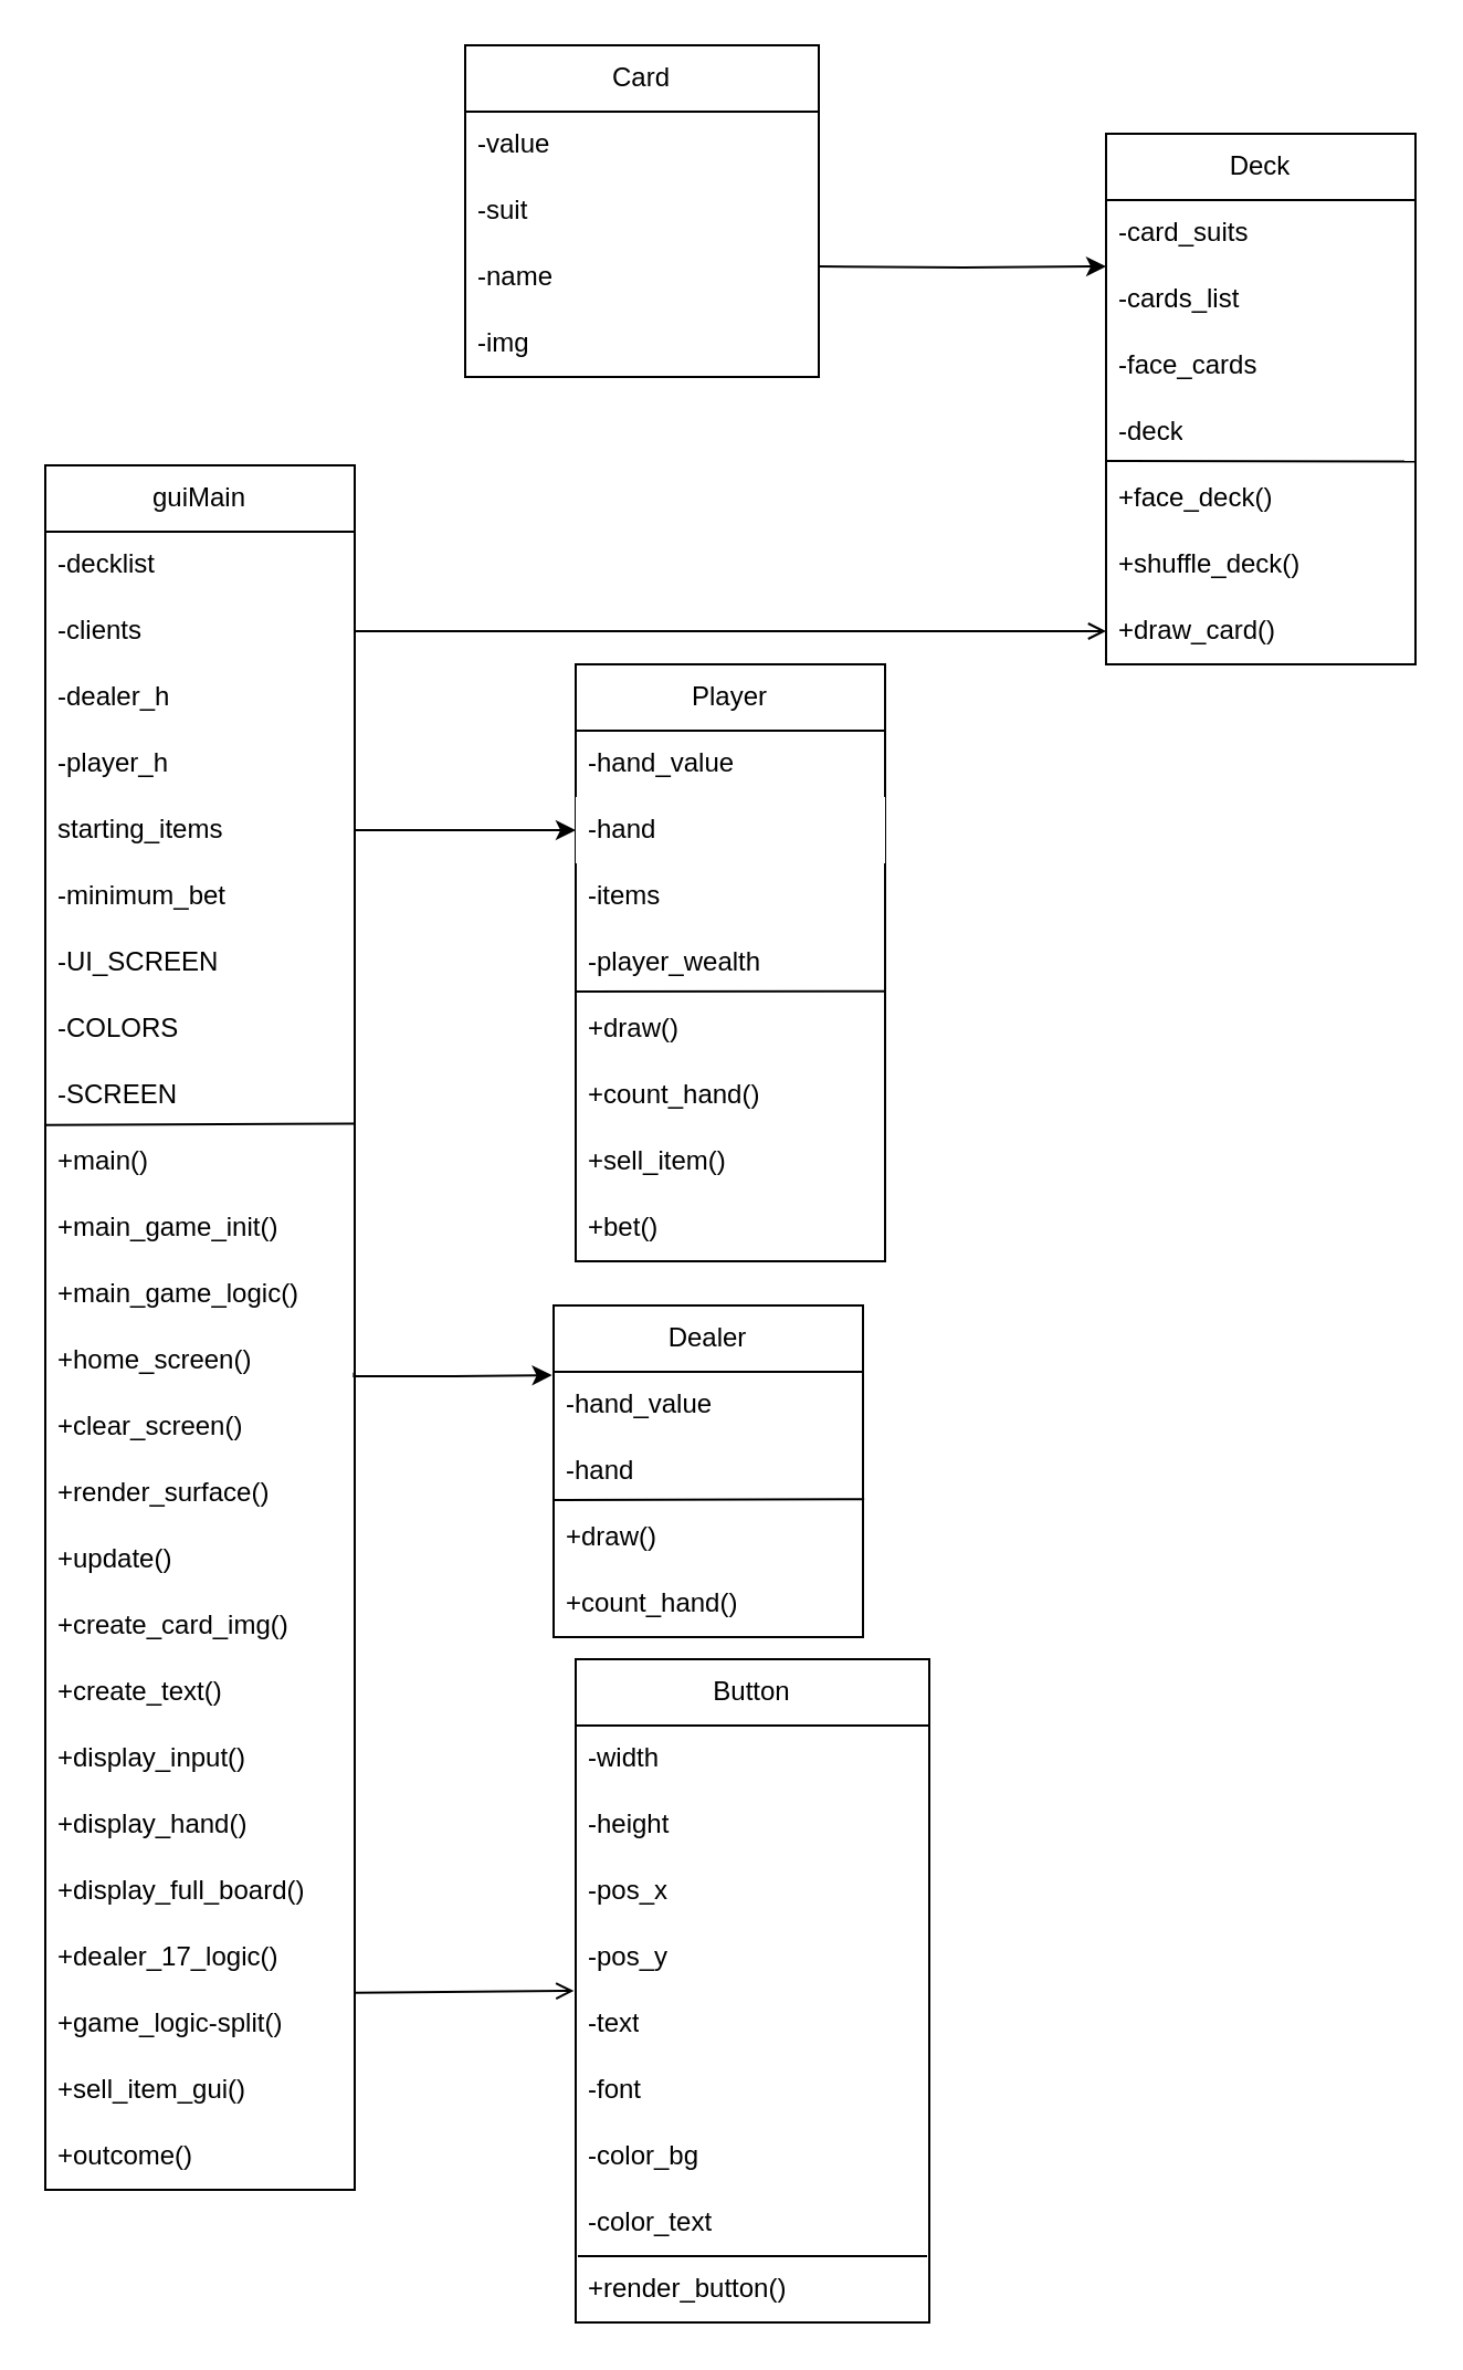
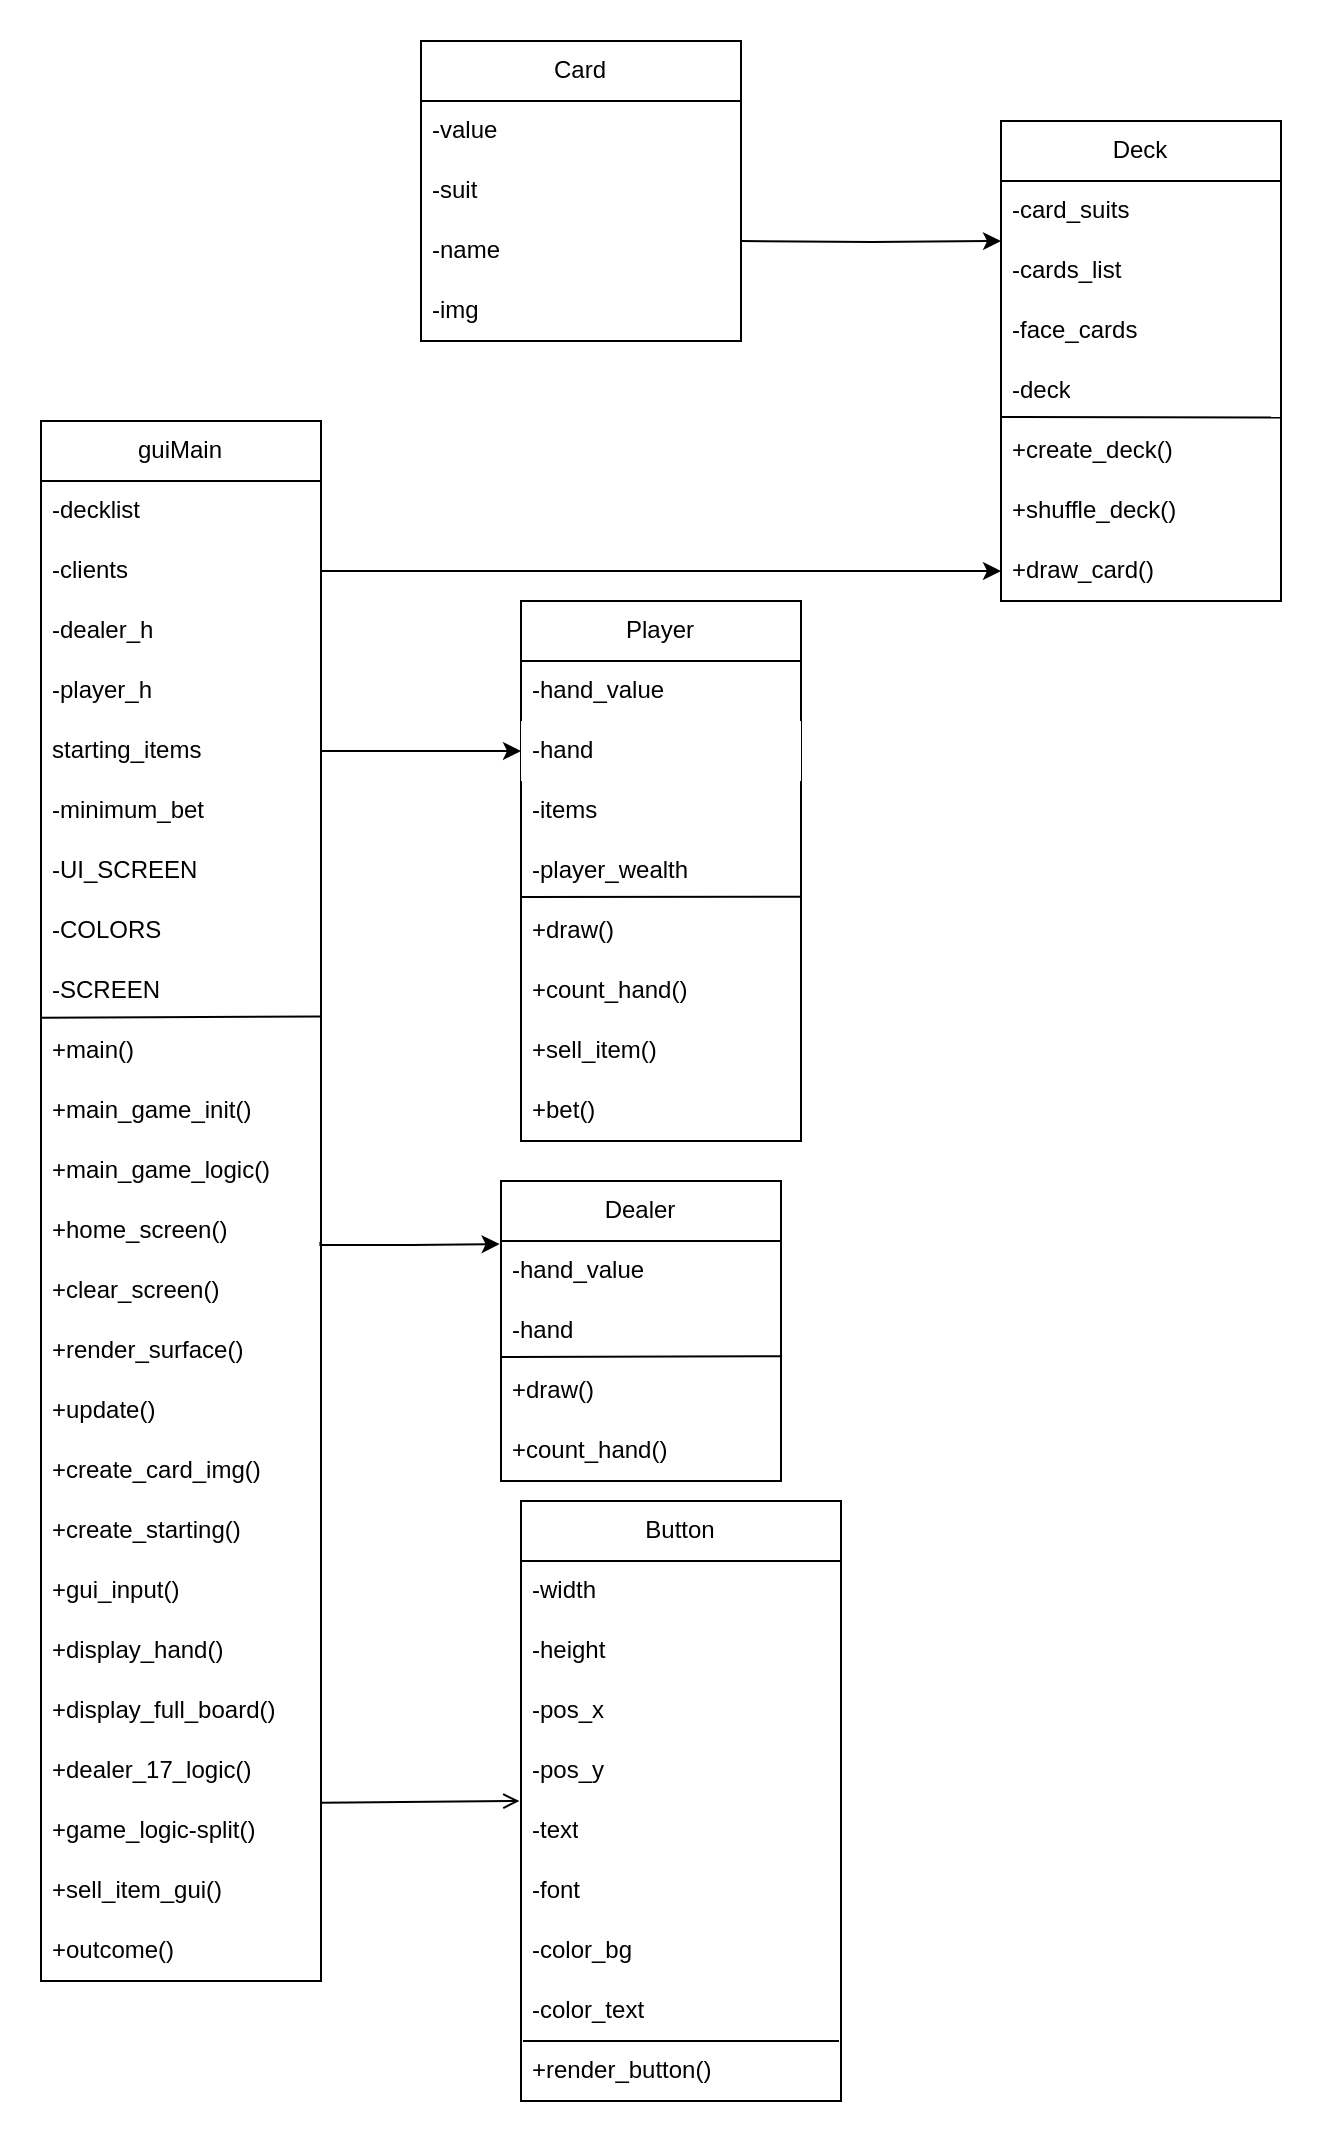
- <mxCell id="22" value="+face_deck()" style="text;strokeColor=none;fillColor=none;align=left;verticalAlign=middle;spacingLeft=4;spacingRight=4;overflow=hidden;points=[[0,0.5],[1,0.5]];portConstraint=eastwest;rotatable=0;whiteSpace=wrap;html=1;" parent="17" vertex="1"><mxGeometry y="150" width="140" height="30" as="geometry" /></mxCell>
+ <mxCell id="22" value="+create_deck()" style="text;strokeColor=none;fillColor=none;align=left;verticalAlign=middle;spacingLeft=4;spacingRight=4;overflow=hidden;points=[[0,0.5],[1,0.5]];portConstraint=eastwest;rotatable=0;whiteSpace=wrap;html=1;" parent="17" vertex="1"><mxGeometry y="150" width="140" height="30" as="geometry" /></mxCell>
- <mxCell id="61" style="edgeStyle=orthogonalEdgeStyle;rounded=0;orthogonalLoop=1;jettySize=auto;html=1;exitX=1;exitY=0.5;exitDx=0;exitDy=0;entryX=0;entryY=0.5;entryDx=0;entryDy=0;endArrow=open;" parent="1" source="34" target="24" edge="1"><mxGeometry relative="1" as="geometry" /></mxCell>
+ <mxCell id="61" style="edgeStyle=orthogonalEdgeStyle;rounded=0;orthogonalLoop=1;jettySize=auto;html=1;exitX=1;exitY=0.5;exitDx=0;exitDy=0;entryX=0;entryY=0.5;entryDx=0;entryDy=0;" parent="1" source="34" target="24" edge="1"><mxGeometry relative="1" as="geometry" /></mxCell>
- <mxCell id="50" value="+create_text()" style="text;strokeColor=none;fillColor=none;align=left;verticalAlign=middle;spacingLeft=4;spacingRight=4;overflow=hidden;points=[[0,0.5],[1,0.5]];portConstraint=eastwest;rotatable=0;whiteSpace=wrap;html=1;" vertex="1" parent="32"><mxGeometry y="540" width="140" height="30" as="geometry" /></mxCell>
+ <mxCell id="50" value="+create_starting()" style="text;strokeColor=none;fillColor=none;align=left;verticalAlign=middle;spacingLeft=4;spacingRight=4;overflow=hidden;points=[[0,0.5],[1,0.5]];portConstraint=eastwest;rotatable=0;whiteSpace=wrap;html=1;" vertex="1" parent="32"><mxGeometry y="540" width="140" height="30" as="geometry" /></mxCell>
- <mxCell id="51" value="+display_input()" style="text;strokeColor=none;fillColor=none;align=left;verticalAlign=middle;spacingLeft=4;spacingRight=4;overflow=hidden;points=[[0,0.5],[1,0.5]];portConstraint=eastwest;rotatable=0;whiteSpace=wrap;html=1;" vertex="1" parent="32"><mxGeometry y="570" width="140" height="30" as="geometry" /></mxCell>
+ <mxCell id="51" value="+gui_input()" style="text;strokeColor=none;fillColor=none;align=left;verticalAlign=middle;spacingLeft=4;spacingRight=4;overflow=hidden;points=[[0,0.5],[1,0.5]];portConstraint=eastwest;rotatable=0;whiteSpace=wrap;html=1;" vertex="1" parent="32"><mxGeometry y="570" width="140" height="30" as="geometry" /></mxCell>
